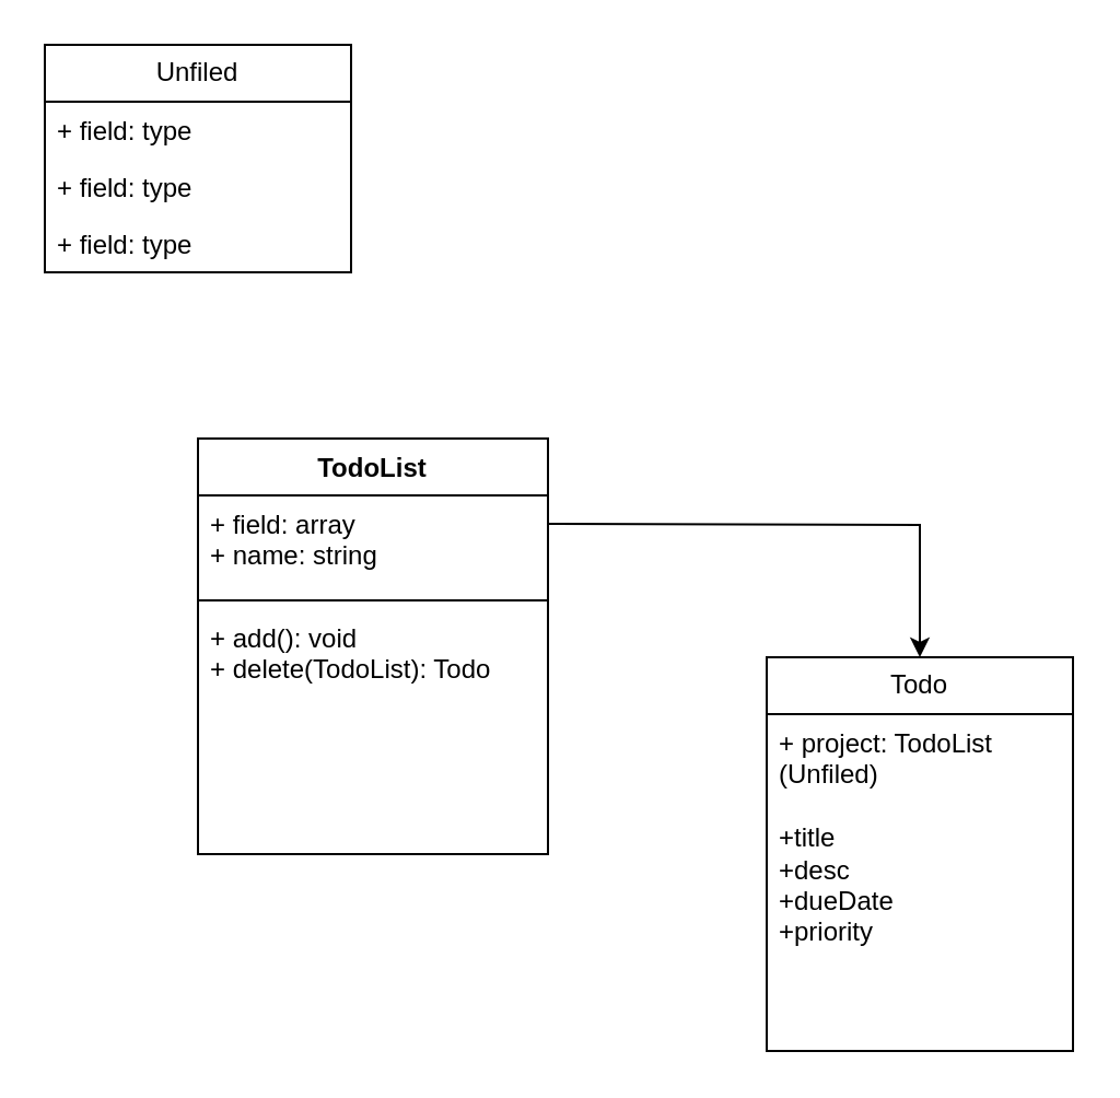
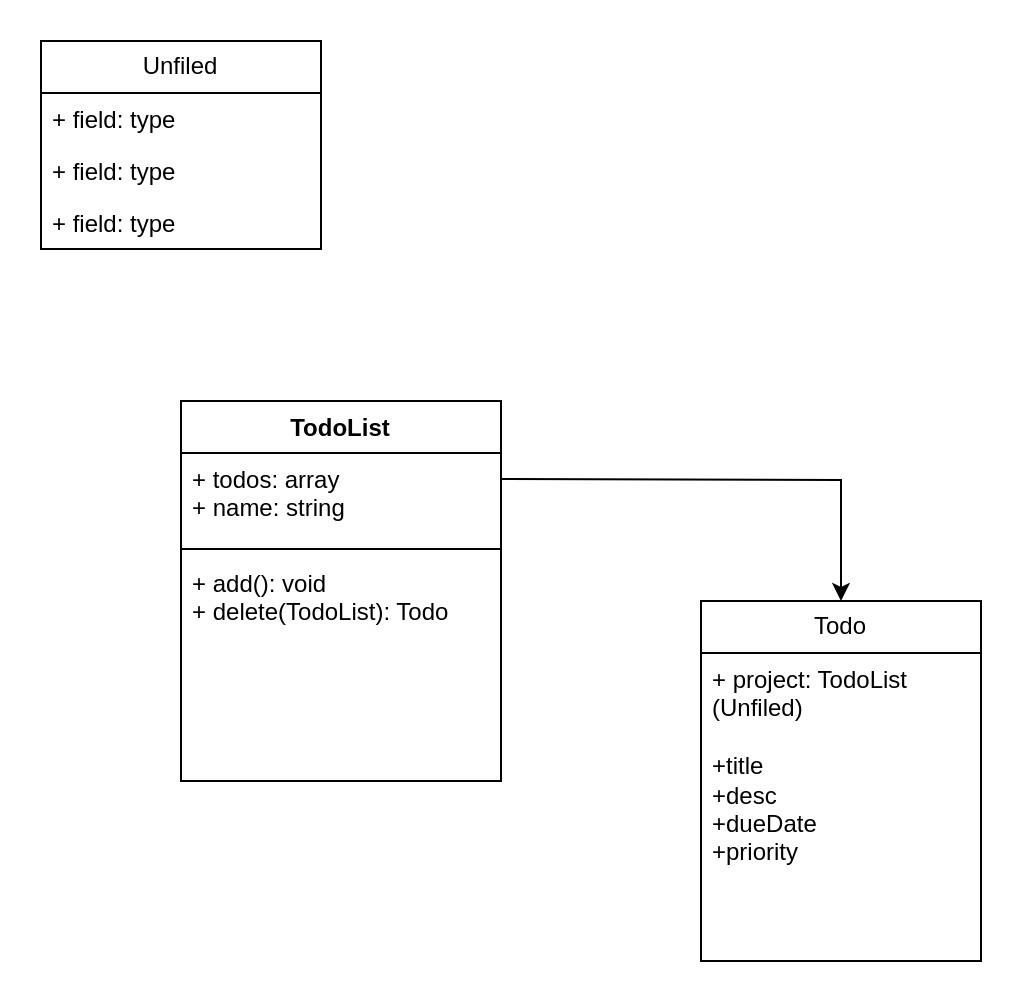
- <mxCell id="10" value="+ field: array&lt;div&gt;+ name: string&lt;/div&gt;" style="text;strokeColor=none;fillColor=none;align=left;verticalAlign=top;spacingLeft=4;spacingRight=4;overflow=hidden;rotatable=0;points=[[0,0.5],[1,0.5]];portConstraint=eastwest;whiteSpace=wrap;html=1;" vertex="1" parent="9"><mxGeometry y="26" width="160" height="44" as="geometry" /></mxCell>
+ <mxCell id="10" value="+ todos: array&lt;div&gt;+ name: string&lt;/div&gt;" style="text;strokeColor=none;fillColor=none;align=left;verticalAlign=top;spacingLeft=4;spacingRight=4;overflow=hidden;rotatable=0;points=[[0,0.5],[1,0.5]];portConstraint=eastwest;whiteSpace=wrap;html=1;" vertex="1" parent="9"><mxGeometry y="26" width="160" height="44" as="geometry" /></mxCell>
